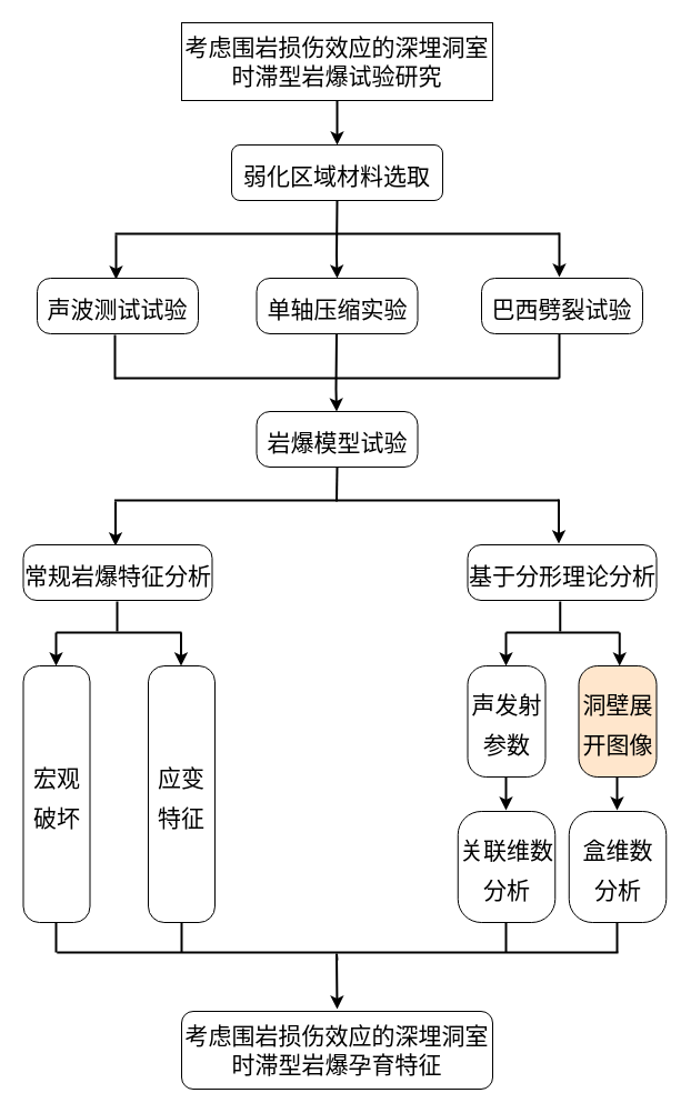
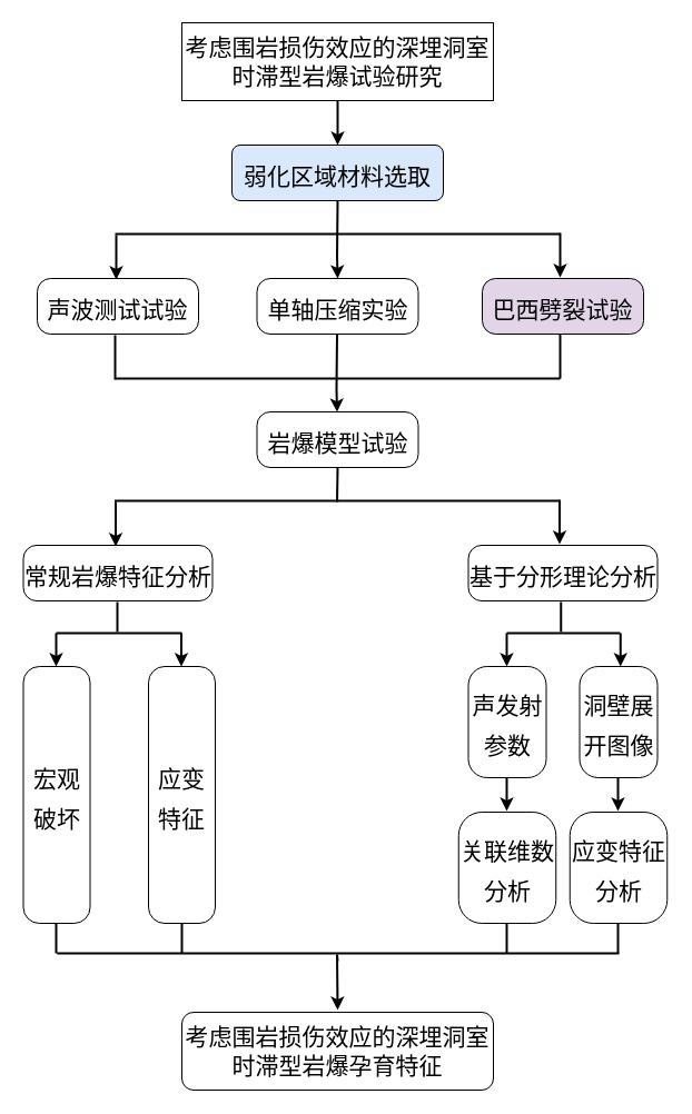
- <mxCell id="4" value="&lt;font style=&quot;font-size: 21px;&quot;&gt;弱化区域材料选取&lt;/font&gt;" style="rounded=1;whiteSpace=wrap;html=1;fontSize=30;" vertex="1" parent="1"><mxGeometry x="208" y="130" width="190" height="50" as="geometry" /></mxCell>
+ <mxCell id="4" value="&lt;font style=&quot;font-size: 21px;&quot;&gt;弱化区域材料选取&lt;/font&gt;" style="rounded=1;whiteSpace=wrap;html=1;fontSize=30;fillColor=#dae8fc;" vertex="1" parent="1"><mxGeometry x="208" y="130" width="190" height="50" as="geometry" /></mxCell>
- <mxCell id="11" value="&lt;font style=&quot;font-size: 21px;&quot;&gt;巴西劈裂试验&lt;/font&gt;" style="rounded=1;whiteSpace=wrap;html=1;fontSize=30;arcSize=24;" vertex="1" parent="1"><mxGeometry x="433" y="250" width="145" height="50" as="geometry" /></mxCell>
+ <mxCell id="11" value="&lt;font style=&quot;font-size: 21px;&quot;&gt;巴西劈裂试验&lt;/font&gt;" style="rounded=1;whiteSpace=wrap;html=1;fontSize=30;arcSize=24;fillColor=#e1d5e7;" vertex="1" parent="1"><mxGeometry x="433" y="250" width="145" height="50" as="geometry" /></mxCell>
- <mxCell id="20" value="&lt;font style=&quot;font-size: 21px;&quot;&gt;洞壁展开图像&lt;/font&gt;" style="rounded=1;whiteSpace=wrap;html=1;fontSize=30;arcSize=24;fillColor=#ffe6cc;" vertex="1" parent="1"><mxGeometry x="520.5" y="599" width="70" height="100" as="geometry" /></mxCell>
+ <mxCell id="20" value="&lt;font style=&quot;font-size: 21px;&quot;&gt;洞壁展开图像&lt;/font&gt;" style="rounded=1;whiteSpace=wrap;html=1;fontSize=30;arcSize=24;" vertex="1" parent="1"><mxGeometry x="520.5" y="599" width="70" height="100" as="geometry" /></mxCell>
- <mxCell id="38" value="&lt;font style=&quot;font-size: 21px;&quot;&gt;盒维数&lt;br&gt;分析&lt;/font&gt;" style="rounded=1;whiteSpace=wrap;html=1;fontSize=30;arcSize=24;" vertex="1" parent="1"><mxGeometry x="511.75" y="730" width="87.5" height="100" as="geometry" /></mxCell>
+ <mxCell id="38" value="&lt;font style=&quot;font-size: 21px;&quot;&gt;应变特征&lt;br&gt;分析&lt;/font&gt;" style="rounded=1;whiteSpace=wrap;html=1;fontSize=30;arcSize=24;" vertex="1" parent="1"><mxGeometry x="511.75" y="730" width="87.5" height="100" as="geometry" /></mxCell>
